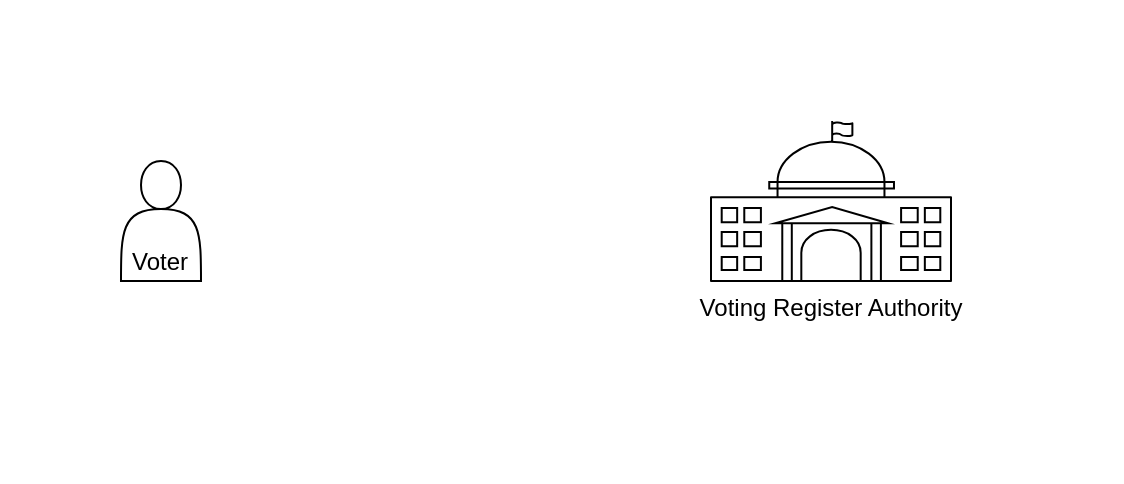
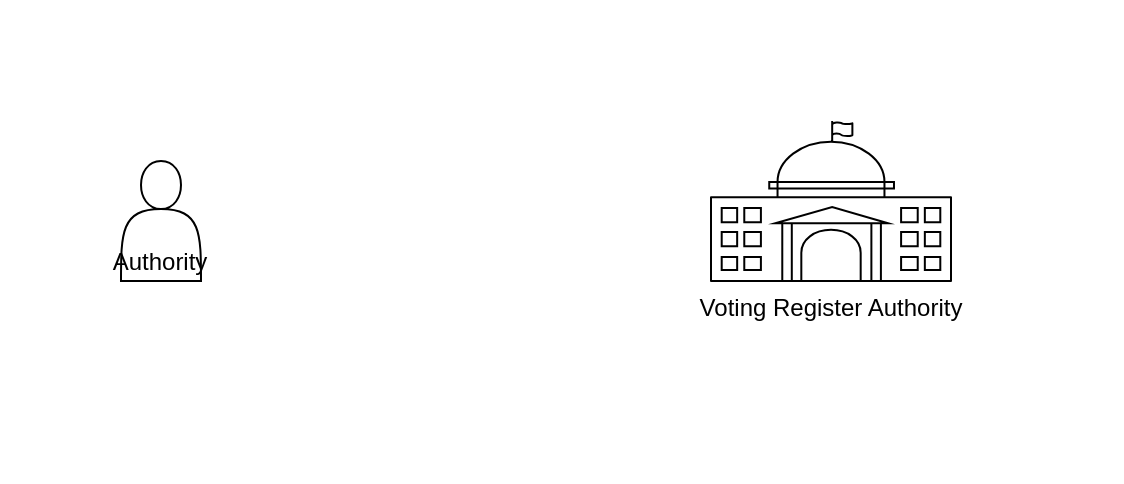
- <mxCell id="2" value="Voter" style="shape=actor;whiteSpace=wrap;html=1;verticalAlign=bottom;fillColor=none;" parent="1" vertex="1"><mxGeometry x="60" y="80" width="40" height="60" as="geometry" /></mxCell>
+ <mxCell id="2" value="Authority" style="shape=actor;whiteSpace=wrap;html=1;verticalAlign=bottom;fillColor=none;" parent="1" vertex="1"><mxGeometry x="60" y="80" width="40" height="60" as="geometry" /></mxCell>
